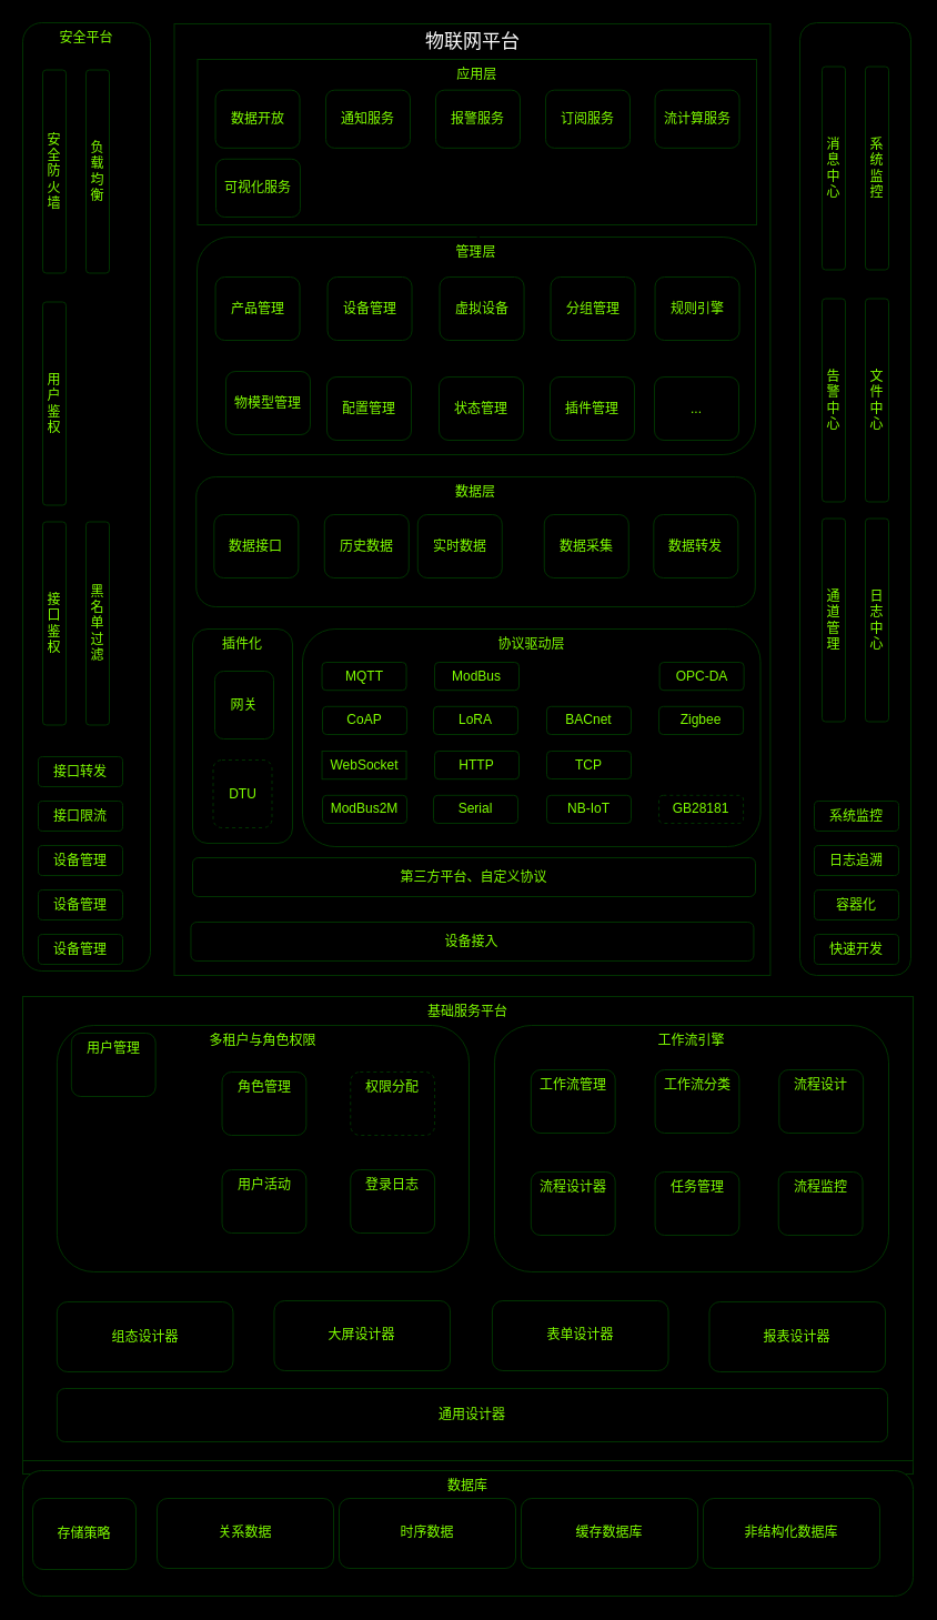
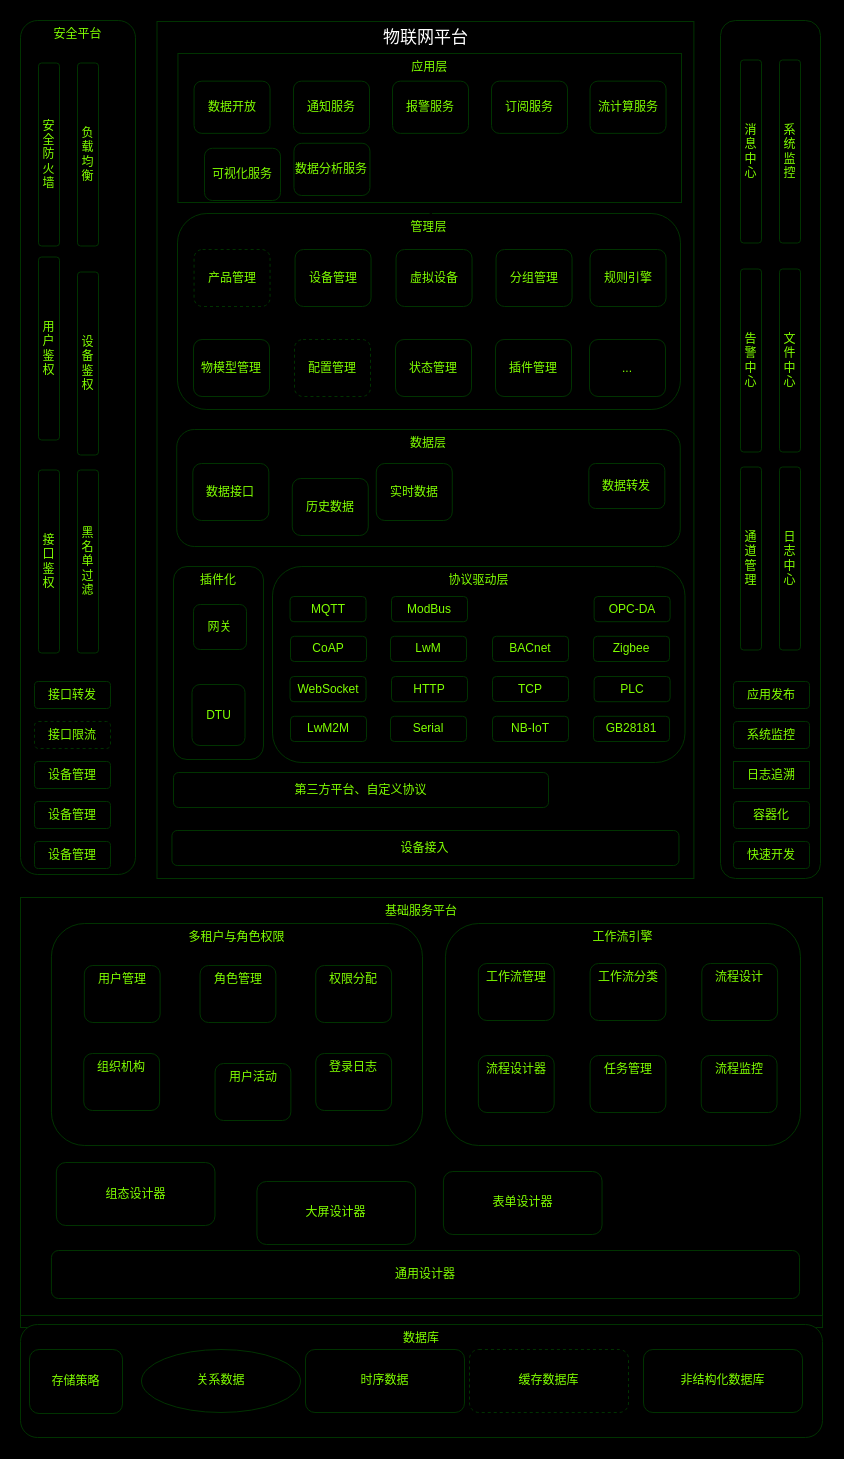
- <mxCell id="81" value="可视化服务" style="rounded=1;whiteSpace=wrap;html=1;fillColor=#000000;fontColor=#80FF00;strokeColor=#003300;align=center;verticalAlign=middle;fontFamily=Helvetica;fontSize=12;" vertex="1" parent="1"><mxGeometry x="194" y="142.784" width="76" height="52.216" as="geometry" /></mxCell>
+ <mxCell id="81" value="可视化服务" style="rounded=1;whiteSpace=wrap;html=1;fillColor=#000000;fontColor=#80FF00;strokeColor=#003300;align=center;verticalAlign=middle;fontFamily=Helvetica;fontSize=12;" vertex="1" parent="1"><mxGeometry x="204" y="147.784" width="76" height="52.216" as="geometry" /></mxCell>
+ <mxCell id="82" value="数据分析服务" style="rounded=1;whiteSpace=wrap;html=1;fillColor=#000000;fontColor=#80FF00;strokeColor=#003300;align=center;verticalAlign=middle;fontFamily=Helvetica;fontSize=12;" vertex="1" parent="1"><mxGeometry x="293.44" y="142.784" width="76" height="52.216" as="geometry" /></mxCell>
- <mxCell id="6" value="产品管理" style="rounded=1;whiteSpace=wrap;html=1;fillColor=#000000;fontColor=#80FF00;strokeColor=#003300;" vertex="1" parent="1"><mxGeometry x="193.56" y="249" width="76" height="57" as="geometry" /></mxCell>
+ <mxCell id="6" value="产品管理" style="rounded=1;whiteSpace=wrap;html=1;fillColor=#000000;fontColor=#80FF00;strokeColor=#003300;dashed=1;" vertex="1" parent="1"><mxGeometry x="193.56" y="249" width="76" height="57" as="geometry" /></mxCell>
- <mxCell id="12" value="物模型管理" style="rounded=1;whiteSpace=wrap;html=1;fillColor=#000000;fontColor=#80FF00;strokeColor=#003300;" vertex="1" parent="1"><mxGeometry x="203" y="334" width="76" height="57" as="geometry" /></mxCell>
+ <mxCell id="12" value="物模型管理" style="rounded=1;whiteSpace=wrap;html=1;fillColor=#000000;fontColor=#80FF00;strokeColor=#003300;" vertex="1" parent="1"><mxGeometry x="193" y="339" width="76" height="57" as="geometry" /></mxCell>
- <mxCell id="50" value="用户鉴权" style="rounded=1;whiteSpace=wrap;html=1;fillColor=#000000;fontColor=#80FF00;strokeColor=#003300;horizontal=1;" vertex="1" parent="1"><mxGeometry x="38" y="271.5" width="21" height="183" as="geometry" /></mxCell>
+ <mxCell id="50" value="用户鉴权" style="rounded=1;whiteSpace=wrap;html=1;fillColor=#000000;fontColor=#80FF00;strokeColor=#003300;horizontal=1;" vertex="1" parent="1"><mxGeometry x="38" y="256.5" width="21" height="183" as="geometry" /></mxCell>
+ <mxCell id="53" value="设备鉴权" style="rounded=1;whiteSpace=wrap;html=1;fillColor=#000000;fontColor=#80FF00;strokeColor=#003300;horizontal=1;" vertex="1" parent="1"><mxGeometry x="77" y="271.5" width="21" height="183" as="geometry" /></mxCell>
- <mxCell id="13" value="配置管理" style="rounded=1;whiteSpace=wrap;html=1;fillColor=#000000;fontColor=#80FF00;strokeColor=#003300;" vertex="1" parent="1"><mxGeometry x="294" y="339" width="76" height="57" as="geometry" /></mxCell>
+ <mxCell id="13" value="配置管理" style="rounded=1;whiteSpace=wrap;html=1;fillColor=#000000;fontColor=#80FF00;strokeColor=#003300;dashed=1;" vertex="1" parent="1"><mxGeometry x="294" y="339" width="76" height="57" as="geometry" /></mxCell>
- <mxCell id="85" value="历史数据" style="rounded=1;whiteSpace=wrap;html=1;fillColor=#000000;fontColor=#80FF00;strokeColor=#003300;align=center;verticalAlign=middle;fontFamily=Helvetica;fontSize=12;" vertex="1" parent="1"><mxGeometry x="291.78" y="463" width="76" height="57" as="geometry" /></mxCell>
+ <mxCell id="85" value="历史数据" style="rounded=1;whiteSpace=wrap;html=1;fillColor=#000000;fontColor=#80FF00;strokeColor=#003300;align=center;verticalAlign=middle;fontFamily=Helvetica;fontSize=12;" vertex="1" parent="1"><mxGeometry x="291.78" y="478" width="76" height="57" as="geometry" /></mxCell>
- <mxCell id="87" value="数据采集" style="rounded=1;whiteSpace=wrap;html=1;fillColor=#000000;fontColor=#80FF00;strokeColor=#003300;align=center;verticalAlign=middle;fontFamily=Helvetica;fontSize=12;" vertex="1" parent="1"><mxGeometry x="489.78" y="463" width="76" height="57" as="geometry" /></mxCell>
- <mxCell id="88" value="数据转发" style="rounded=1;whiteSpace=wrap;html=1;fillColor=#000000;fontColor=#80FF00;strokeColor=#003300;align=center;verticalAlign=middle;fontFamily=Helvetica;fontSize=12;" vertex="1" parent="1"><mxGeometry x="588.34" y="463" width="76" height="57" as="geometry" /></mxCell>
+ <mxCell id="88" value="数据转发" style="rounded=1;whiteSpace=wrap;html=1;fillColor=#000000;fontColor=#80FF00;strokeColor=#003300;align=center;verticalAlign=middle;fontFamily=Helvetica;fontSize=12;" vertex="1" parent="1"><mxGeometry x="588.34" y="463" width="76" height="45" as="geometry" /></mxCell>
- <mxCell id="42" value="网关" style="rounded=1;whiteSpace=wrap;html=1;fillColor=#000000;fontColor=#80FF00;strokeColor=#003300;horizontal=1;" vertex="1" parent="1"><mxGeometry x="193" y="604" width="53" height="61" as="geometry" /></mxCell>
+ <mxCell id="42" value="网关" style="rounded=1;whiteSpace=wrap;html=1;fillColor=#000000;fontColor=#80FF00;strokeColor=#003300;horizontal=1;" vertex="1" parent="1"><mxGeometry x="193" y="604" width="53" height="45" as="geometry" /></mxCell>
- <mxCell id="92" value="LoRA" style="rounded=1;whiteSpace=wrap;html=1;fillColor=#000000;fontColor=#80FF00;strokeColor=#003300;" vertex="1" parent="89"><mxGeometry x="100.44" y="39.796" width="76.0" height="25.204" as="geometry" /></mxCell>
+ <mxCell id="92" value="LwM" style="rounded=1;whiteSpace=wrap;html=1;fillColor=#000000;fontColor=#80FF00;strokeColor=#003300;" vertex="1" parent="89"><mxGeometry x="100.44" y="39.796" width="76.0" height="25.204" as="geometry" /></mxCell>
- <mxCell id="98" value="WebSocket" style="whiteSpace=wrap;html=1;fillColor=#000000;fontColor=#80FF00;strokeColor=#003300;rounded=0;" vertex="1" parent="97"><mxGeometry width="76.0" height="25.204" as="geometry" /></mxCell>
+ <mxCell id="98" value="WebSocket" style="rounded=1;whiteSpace=wrap;html=1;fillColor=#000000;fontColor=#80FF00;strokeColor=#003300;" vertex="1" parent="97"><mxGeometry width="76.0" height="25.204" as="geometry" /></mxCell>
+ <mxCell id="103" value="PLC" style="rounded=1;whiteSpace=wrap;html=1;fillColor=#000000;fontColor=#80FF00;strokeColor=#003300;" vertex="1" parent="97"><mxGeometry x="304.06" width="76.0" height="25.204" as="geometry" /></mxCell>
+ <mxCell id="70" value="应用发布" style="rounded=1;whiteSpace=wrap;html=1;fillColor=#000000;fontColor=#80FF00;strokeColor=#003300;" vertex="1" parent="1"><mxGeometry x="733" y="681" width="76" height="27" as="geometry" /></mxCell>
- <mxCell id="56" value="DTU" style="rounded=1;whiteSpace=wrap;html=1;fillColor=#000000;fontColor=#80FF00;strokeColor=#003300;horizontal=1;dashed=1;" vertex="1" parent="1"><mxGeometry x="191.5" y="684" width="53" height="61" as="geometry" /></mxCell>
+ <mxCell id="56" value="DTU" style="rounded=1;whiteSpace=wrap;html=1;fillColor=#000000;fontColor=#80FF00;strokeColor=#003300;horizontal=1;" vertex="1" parent="1"><mxGeometry x="191.5" y="684" width="53" height="61" as="geometry" /></mxCell>
- <mxCell id="105" value="ModBus2M" style="rounded=1;whiteSpace=wrap;html=1;fillColor=#000000;fontColor=#80FF00;strokeColor=#003300;" vertex="1" parent="97"><mxGeometry x="0.44" y="39.796" width="76.0" height="25.204" as="geometry" /></mxCell>
+ <mxCell id="105" value="LwM2M" style="rounded=1;whiteSpace=wrap;html=1;fillColor=#000000;fontColor=#80FF00;strokeColor=#003300;" vertex="1" parent="97"><mxGeometry x="0.44" y="39.796" width="76.0" height="25.204" as="geometry" /></mxCell>
- <mxCell id="104" value="GB28181" style="rounded=1;whiteSpace=wrap;html=1;fillColor=#000000;fontColor=#80FF00;strokeColor=#003300;dashed=1;" vertex="1" parent="97"><mxGeometry x="303.5" y="39.796" width="76.0" height="25.204" as="geometry" /></mxCell>
+ <mxCell id="104" value="GB28181" style="rounded=1;whiteSpace=wrap;html=1;fillColor=#000000;fontColor=#80FF00;strokeColor=#003300;" vertex="1" parent="97"><mxGeometry x="303.5" y="39.796" width="76.0" height="25.204" as="geometry" /></mxCell>
- <mxCell id="66" value="接口限流" style="rounded=1;whiteSpace=wrap;html=1;fillColor=#000000;fontColor=#80FF00;strokeColor=#003300;" vertex="1" parent="1"><mxGeometry x="34" y="721" width="76" height="27" as="geometry" /></mxCell>
+ <mxCell id="66" value="接口限流" style="rounded=1;whiteSpace=wrap;html=1;fillColor=#000000;fontColor=#80FF00;strokeColor=#003300;dashed=1;" vertex="1" parent="1"><mxGeometry x="34" y="721" width="76" height="27" as="geometry" /></mxCell>
- <mxCell id="72" value="日志追溯" style="rounded=1;whiteSpace=wrap;html=1;fillColor=#000000;fontColor=#80FF00;strokeColor=#003300;" vertex="1" parent="1"><mxGeometry x="733" y="761" width="76" height="27" as="geometry" /></mxCell>
+ <mxCell id="72" value="日志追溯" style="whiteSpace=wrap;html=1;fillColor=#000000;fontColor=#80FF00;strokeColor=#003300;rounded=0;" vertex="1" parent="1"><mxGeometry x="733" y="761" width="76" height="27" as="geometry" /></mxCell>
- <mxCell id="55" value="第三方平台、自定义协议" style="rounded=1;whiteSpace=wrap;html=1;fillColor=#000000;fontColor=#80FF00;strokeColor=#003300;" vertex="1" parent="1"><mxGeometry x="173" y="772" width="507" height="35" as="geometry" /></mxCell>
+ <mxCell id="55" value="第三方平台、自定义协议" style="rounded=1;whiteSpace=wrap;html=1;fillColor=#000000;fontColor=#80FF00;strokeColor=#003300;" vertex="1" parent="1"><mxGeometry x="173" y="772" width="375" height="35" as="geometry" /></mxCell>
- <mxCell id="24" value="用户管理" style="rounded=1;whiteSpace=wrap;html=1;fillColor=#000000;fontColor=#80FF00;strokeColor=#003300;align=center;verticalAlign=top;fontFamily=Helvetica;fontSize=12;" vertex="1" parent="21"><mxGeometry x="43.841" y="33" width="75.811" height="57" as="geometry" /></mxCell>
+ <mxCell id="24" value="用户管理" style="rounded=1;whiteSpace=wrap;html=1;fillColor=#000000;fontColor=#80FF00;strokeColor=#003300;align=center;verticalAlign=top;fontFamily=Helvetica;fontSize=12;" vertex="1" parent="21"><mxGeometry x="63.841" y="68" width="75.811" height="57" as="geometry" /></mxCell>
- <mxCell id="26" value="权限分配" style="rounded=1;whiteSpace=wrap;html=1;fillColor=#000000;fontColor=#80FF00;strokeColor=#003300;align=center;verticalAlign=top;fontFamily=Helvetica;fontSize=12;dashed=1;" vertex="1" parent="21"><mxGeometry x="295.264" y="68" width="75.811" height="57" as="geometry" /></mxCell>
+ <mxCell id="26" value="权限分配" style="rounded=1;whiteSpace=wrap;html=1;fillColor=#000000;fontColor=#80FF00;strokeColor=#003300;align=center;verticalAlign=top;fontFamily=Helvetica;fontSize=12;" vertex="1" parent="21"><mxGeometry x="295.264" y="68" width="75.811" height="57" as="geometry" /></mxCell>
+ <mxCell id="27" value="组织机构" style="rounded=1;whiteSpace=wrap;html=1;fillColor=#000000;fontColor=#80FF00;strokeColor=#003300;align=center;verticalAlign=top;fontFamily=Helvetica;fontSize=12;" vertex="1" parent="21"><mxGeometry x="63.282" y="156" width="75.811" height="57" as="geometry" /></mxCell>
- <mxCell id="28" value="用户活动" style="rounded=1;whiteSpace=wrap;html=1;fillColor=#000000;fontColor=#80FF00;strokeColor=#003300;align=center;verticalAlign=top;fontFamily=Helvetica;fontSize=12;" vertex="1" parent="21"><mxGeometry x="179.552" y="156" width="75.811" height="57" as="geometry" /></mxCell>
+ <mxCell id="28" value="用户活动" style="rounded=1;whiteSpace=wrap;html=1;fillColor=#000000;fontColor=#80FF00;strokeColor=#003300;align=center;verticalAlign=top;fontFamily=Helvetica;fontSize=12;" vertex="1" parent="21"><mxGeometry x="194.552" y="166" width="75.811" height="57" as="geometry" /></mxCell>
- <mxCell id="39" value="大屏设计器" style="rounded=1;whiteSpace=wrap;html=1;fillColor=#000000;fontColor=#80FF00;strokeColor=#003300;glass=0;shadow=1;verticalAlign=middle;align=center;fontFamily=Helvetica;fontSize=12;" vertex="1" parent="21"><mxGeometry x="226.435" y="274" width="158.604" height="62.992" as="geometry" /></mxCell>
+ <mxCell id="39" value="大屏设计器" style="rounded=1;whiteSpace=wrap;html=1;fillColor=#000000;fontColor=#80FF00;strokeColor=#003300;glass=0;shadow=1;verticalAlign=middle;align=center;fontFamily=Helvetica;fontSize=12;" vertex="1" parent="21"><mxGeometry x="236.435" y="284" width="158.604" height="62.992" as="geometry" /></mxCell>
- <mxCell id="38" value="组态设计器" style="rounded=1;whiteSpace=wrap;html=1;fillColor=#000000;fontColor=#80FF00;strokeColor=#003300;glass=0;shadow=1;verticalAlign=middle;align=center;fontFamily=Helvetica;fontSize=12;" vertex="1" parent="21"><mxGeometry x="30.863" y="275.008" width="158.604" height="62.992" as="geometry" /></mxCell>
+ <mxCell id="38" value="组态设计器" style="rounded=1;whiteSpace=wrap;html=1;fillColor=#000000;fontColor=#80FF00;strokeColor=#003300;glass=0;shadow=1;verticalAlign=middle;align=center;fontFamily=Helvetica;fontSize=12;" vertex="1" parent="21"><mxGeometry x="35.863" y="265.008" width="158.604" height="62.992" as="geometry" /></mxCell>
- <mxCell id="40" value="报表设计器" style="rounded=1;whiteSpace=wrap;html=1;fillColor=#000000;fontColor=#80FF00;strokeColor=#003300;glass=0;shadow=1;verticalAlign=middle;align=center;fontFamily=Helvetica;fontSize=12;" vertex="1" parent="21"><mxGeometry x="618.458" y="275.008" width="158.604" height="62.992" as="geometry" /></mxCell>
- <mxCell id="61" value="关系数据" style="rounded=1;whiteSpace=wrap;html=1;fillColor=#000000;fontColor=#80FF00;strokeColor=#003300;glass=0;shadow=1;verticalAlign=middle;align=center;fontFamily=Helvetica;fontSize=12;" vertex="1" parent="59"><mxGeometry x="121" y="25" width="159" height="62.992" as="geometry" /></mxCell>
+ <mxCell id="61" value="关系数据" style="ellipse;whiteSpace=wrap;html=1;fillColor=#000000;fontColor=#80FF00;strokeColor=#003300;glass=0;shadow=1;verticalAlign=middle;align=center;fontFamily=Helvetica;fontSize=12;" vertex="1" parent="59"><mxGeometry x="121" y="25" width="159" height="62.992" as="geometry" /></mxCell>
- <mxCell id="64" value="缓存数据库" style="rounded=1;whiteSpace=wrap;html=1;fillColor=#000000;fontColor=#80FF00;strokeColor=#003300;glass=0;shadow=1;verticalAlign=middle;align=center;fontFamily=Helvetica;fontSize=12;" vertex="1" parent="59"><mxGeometry x="449" y="25" width="159" height="62.992" as="geometry" /></mxCell>
+ <mxCell id="64" value="缓存数据库" style="rounded=1;whiteSpace=wrap;html=1;fillColor=#000000;fontColor=#80FF00;strokeColor=#003300;glass=0;shadow=1;verticalAlign=middle;align=center;fontFamily=Helvetica;fontSize=12;dashed=1;" vertex="1" parent="59"><mxGeometry x="449" y="25" width="159" height="62.992" as="geometry" /></mxCell>
- <mxCell id="63" value="非结构化数据库" style="rounded=1;whiteSpace=wrap;html=1;fillColor=#000000;fontColor=#80FF00;strokeColor=#003300;glass=0;shadow=1;verticalAlign=middle;align=center;fontFamily=Helvetica;fontSize=12;" vertex="1" parent="59"><mxGeometry x="613" y="25" width="159" height="62.992" as="geometry" /></mxCell>
+ <mxCell id="63" value="非结构化数据库" style="rounded=1;whiteSpace=wrap;html=1;fillColor=#000000;fontColor=#80FF00;strokeColor=#003300;glass=0;shadow=1;verticalAlign=middle;align=center;fontFamily=Helvetica;fontSize=12;" vertex="1" parent="59"><mxGeometry x="623" y="25" width="159" height="62.992" as="geometry" /></mxCell>
